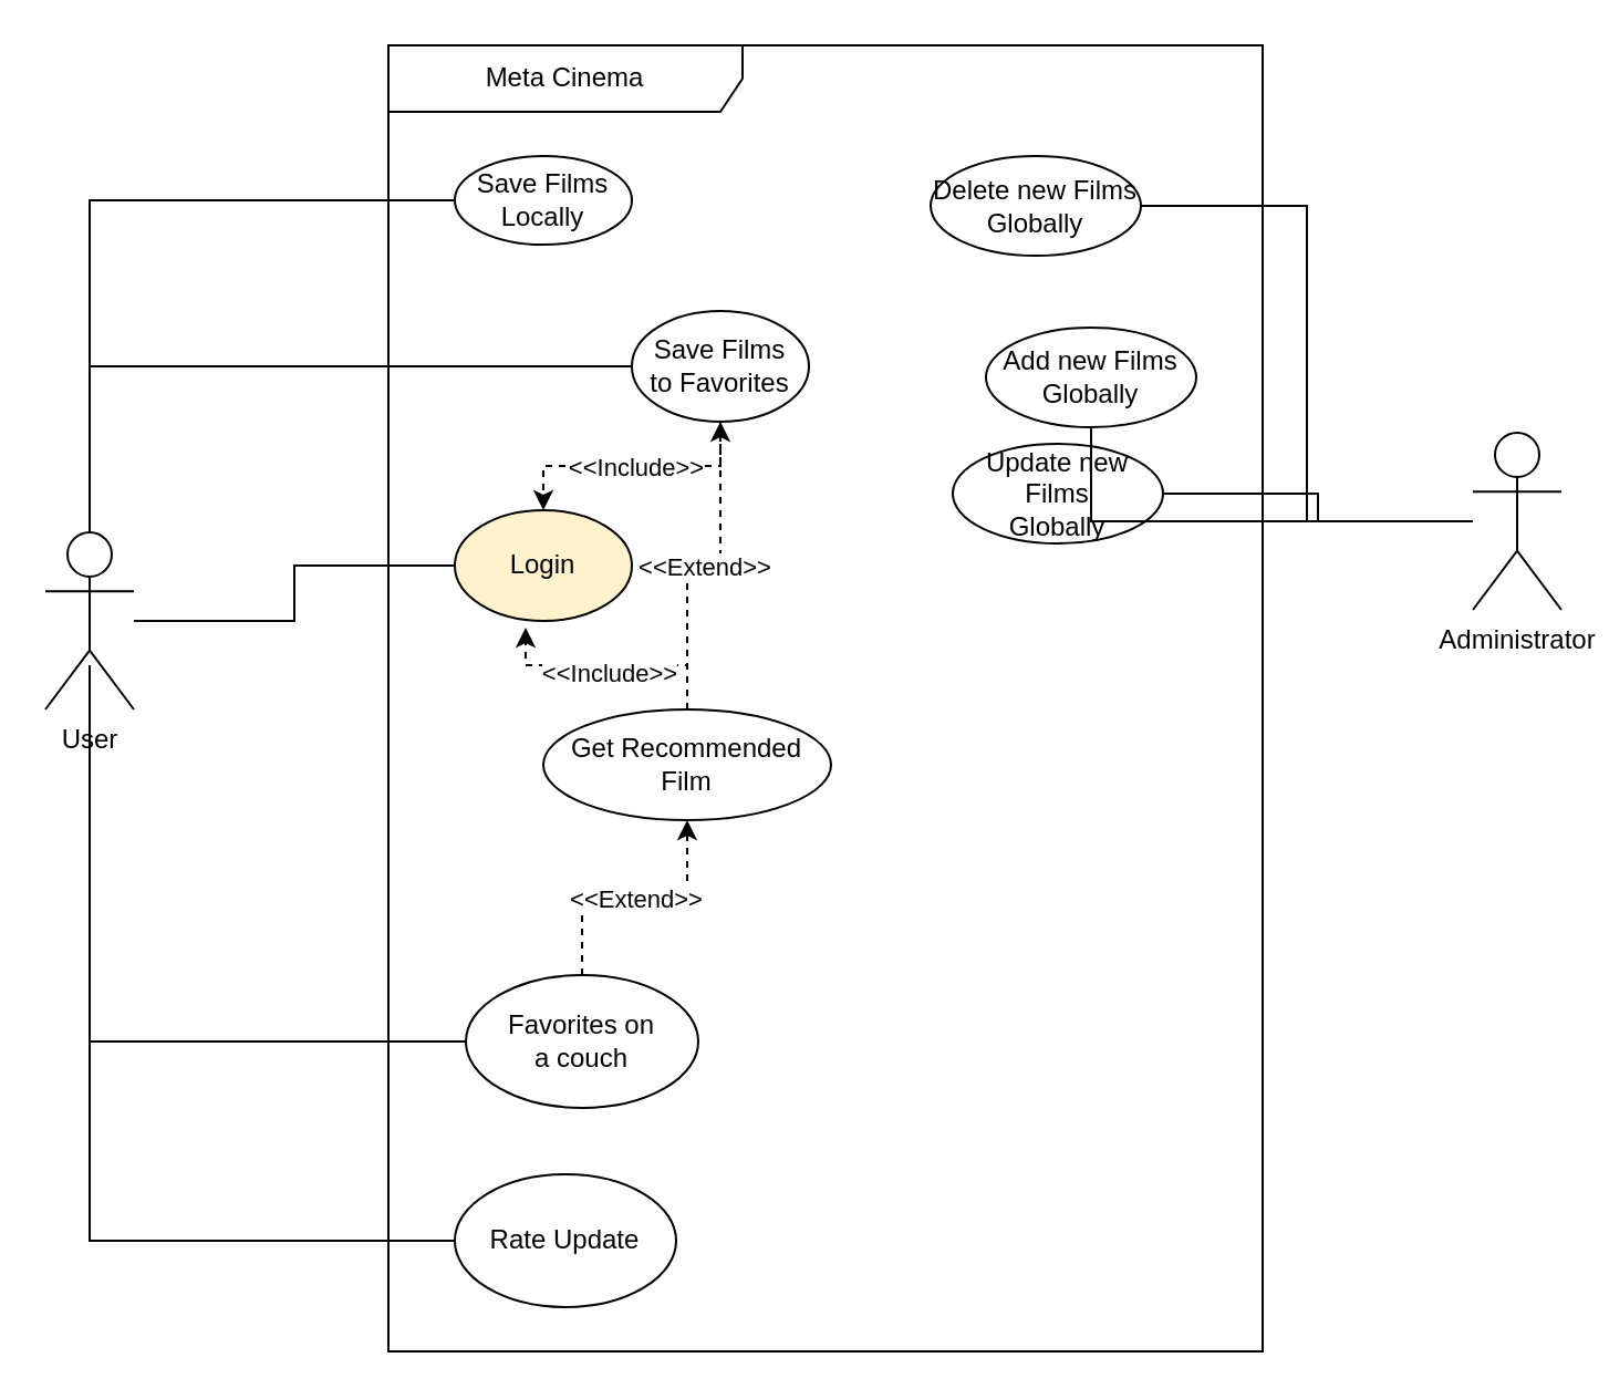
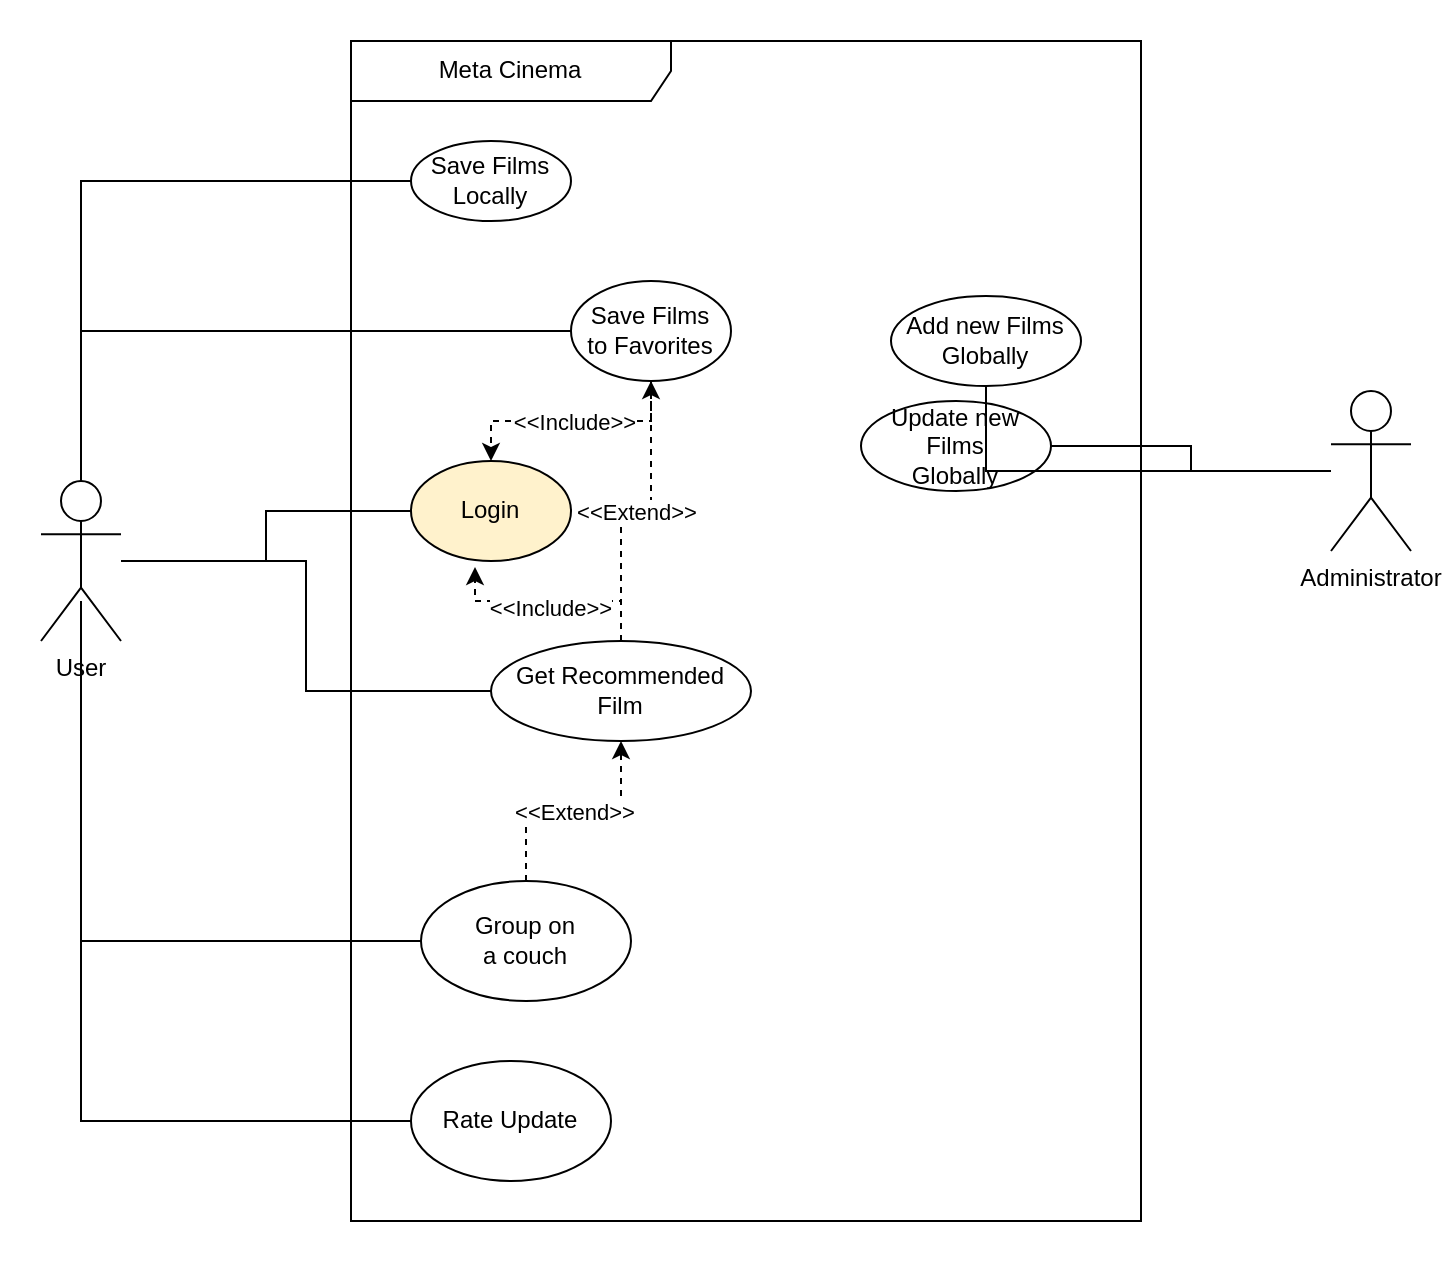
- <mxCell id="18" value="&lt;div&gt;Delete new Films&lt;/div&gt;&lt;div&gt;Globally&lt;/div&gt;" style="ellipse;html=1;whiteSpace=wrap;" vertex="1" parent="2"><mxGeometry x="245" y="50" width="95" height="45" as="geometry" /></mxCell>
- <mxCell id="22" style="edgeStyle=orthogonalEdgeStyle;rounded=0;orthogonalLoop=1;jettySize=auto;html=1;entryX=1;entryY=0.5;entryDx=0;entryDy=0;endArrow=none;startFill=0;" edge="1" parent="1" source="24" target="18"><mxGeometry relative="1" as="geometry" /></mxCell>
+ <mxCell id="27" style="edgeStyle=orthogonalEdgeStyle;rounded=0;orthogonalLoop=1;jettySize=auto;html=1;endArrow=none;startFill=0;" parent="1" source="9" target="20" edge="1"><mxGeometry relative="1" as="geometry" /></mxCell>
- <mxCell id="15" value="&lt;div&gt;Favorites on &lt;br&gt;&lt;/div&gt;&lt;div&gt;a couch&lt;/div&gt;" style="ellipse;html=1;whiteSpace=wrap;" parent="2" vertex="1"><mxGeometry x="35" y="420" width="105" height="60" as="geometry" /></mxCell>
+ <mxCell id="15" value="&lt;div&gt;Group on &lt;br&gt;&lt;/div&gt;&lt;div&gt;a couch&lt;/div&gt;" style="ellipse;html=1;whiteSpace=wrap;" parent="2" vertex="1"><mxGeometry x="35" y="420" width="105" height="60" as="geometry" /></mxCell>
